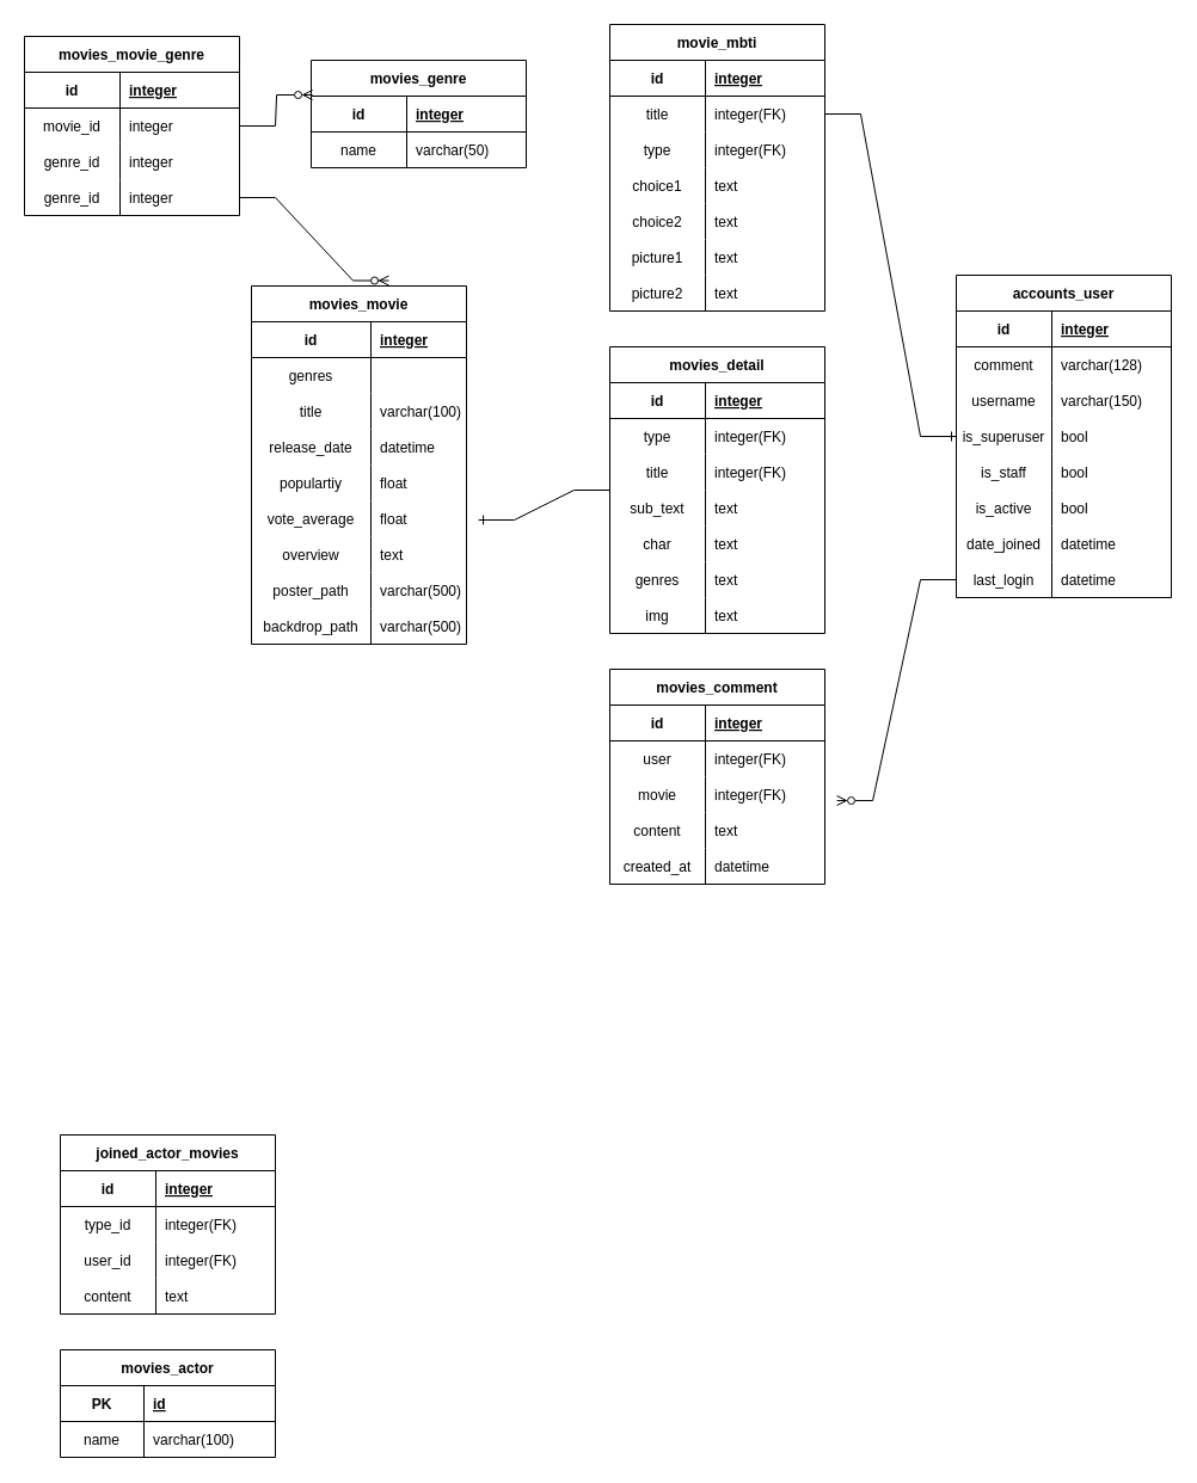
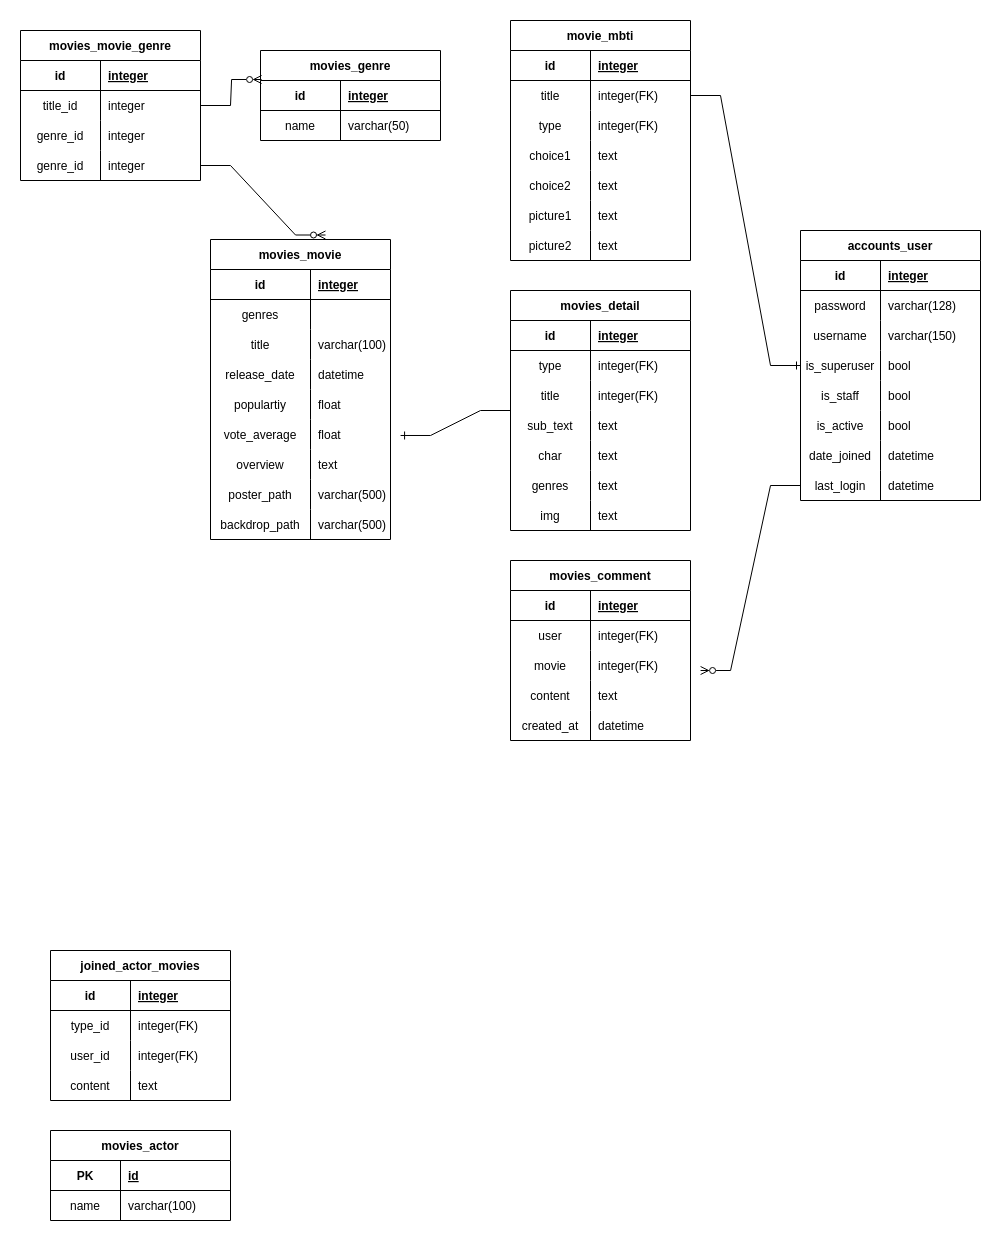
- <mxCell id="104" value="movie_id" style="shape=partialRectangle;connectable=0;fillColor=none;top=0;left=0;bottom=0;right=0;editable=1;overflow=hidden;" parent="103" vertex="1"><mxGeometry width="80" height="30" as="geometry"><mxRectangle width="80" height="30" as="alternateBounds" /></mxGeometry></mxCell>
+ <mxCell id="104" value="title_id" style="shape=partialRectangle;connectable=0;fillColor=none;top=0;left=0;bottom=0;right=0;editable=1;overflow=hidden;" parent="103" vertex="1"><mxGeometry width="80" height="30" as="geometry"><mxRectangle width="80" height="30" as="alternateBounds" /></mxGeometry></mxCell>
- <mxCell id="42" value="comment" style="shape=partialRectangle;connectable=0;fillColor=none;top=0;left=0;bottom=0;right=0;editable=1;overflow=hidden;" parent="41" vertex="1"><mxGeometry width="80" height="30" as="geometry"><mxRectangle width="80" height="30" as="alternateBounds" /></mxGeometry></mxCell>
+ <mxCell id="42" value="password" style="shape=partialRectangle;connectable=0;fillColor=none;top=0;left=0;bottom=0;right=0;editable=1;overflow=hidden;" parent="41" vertex="1"><mxGeometry width="80" height="30" as="geometry"><mxRectangle width="80" height="30" as="alternateBounds" /></mxGeometry></mxCell>
